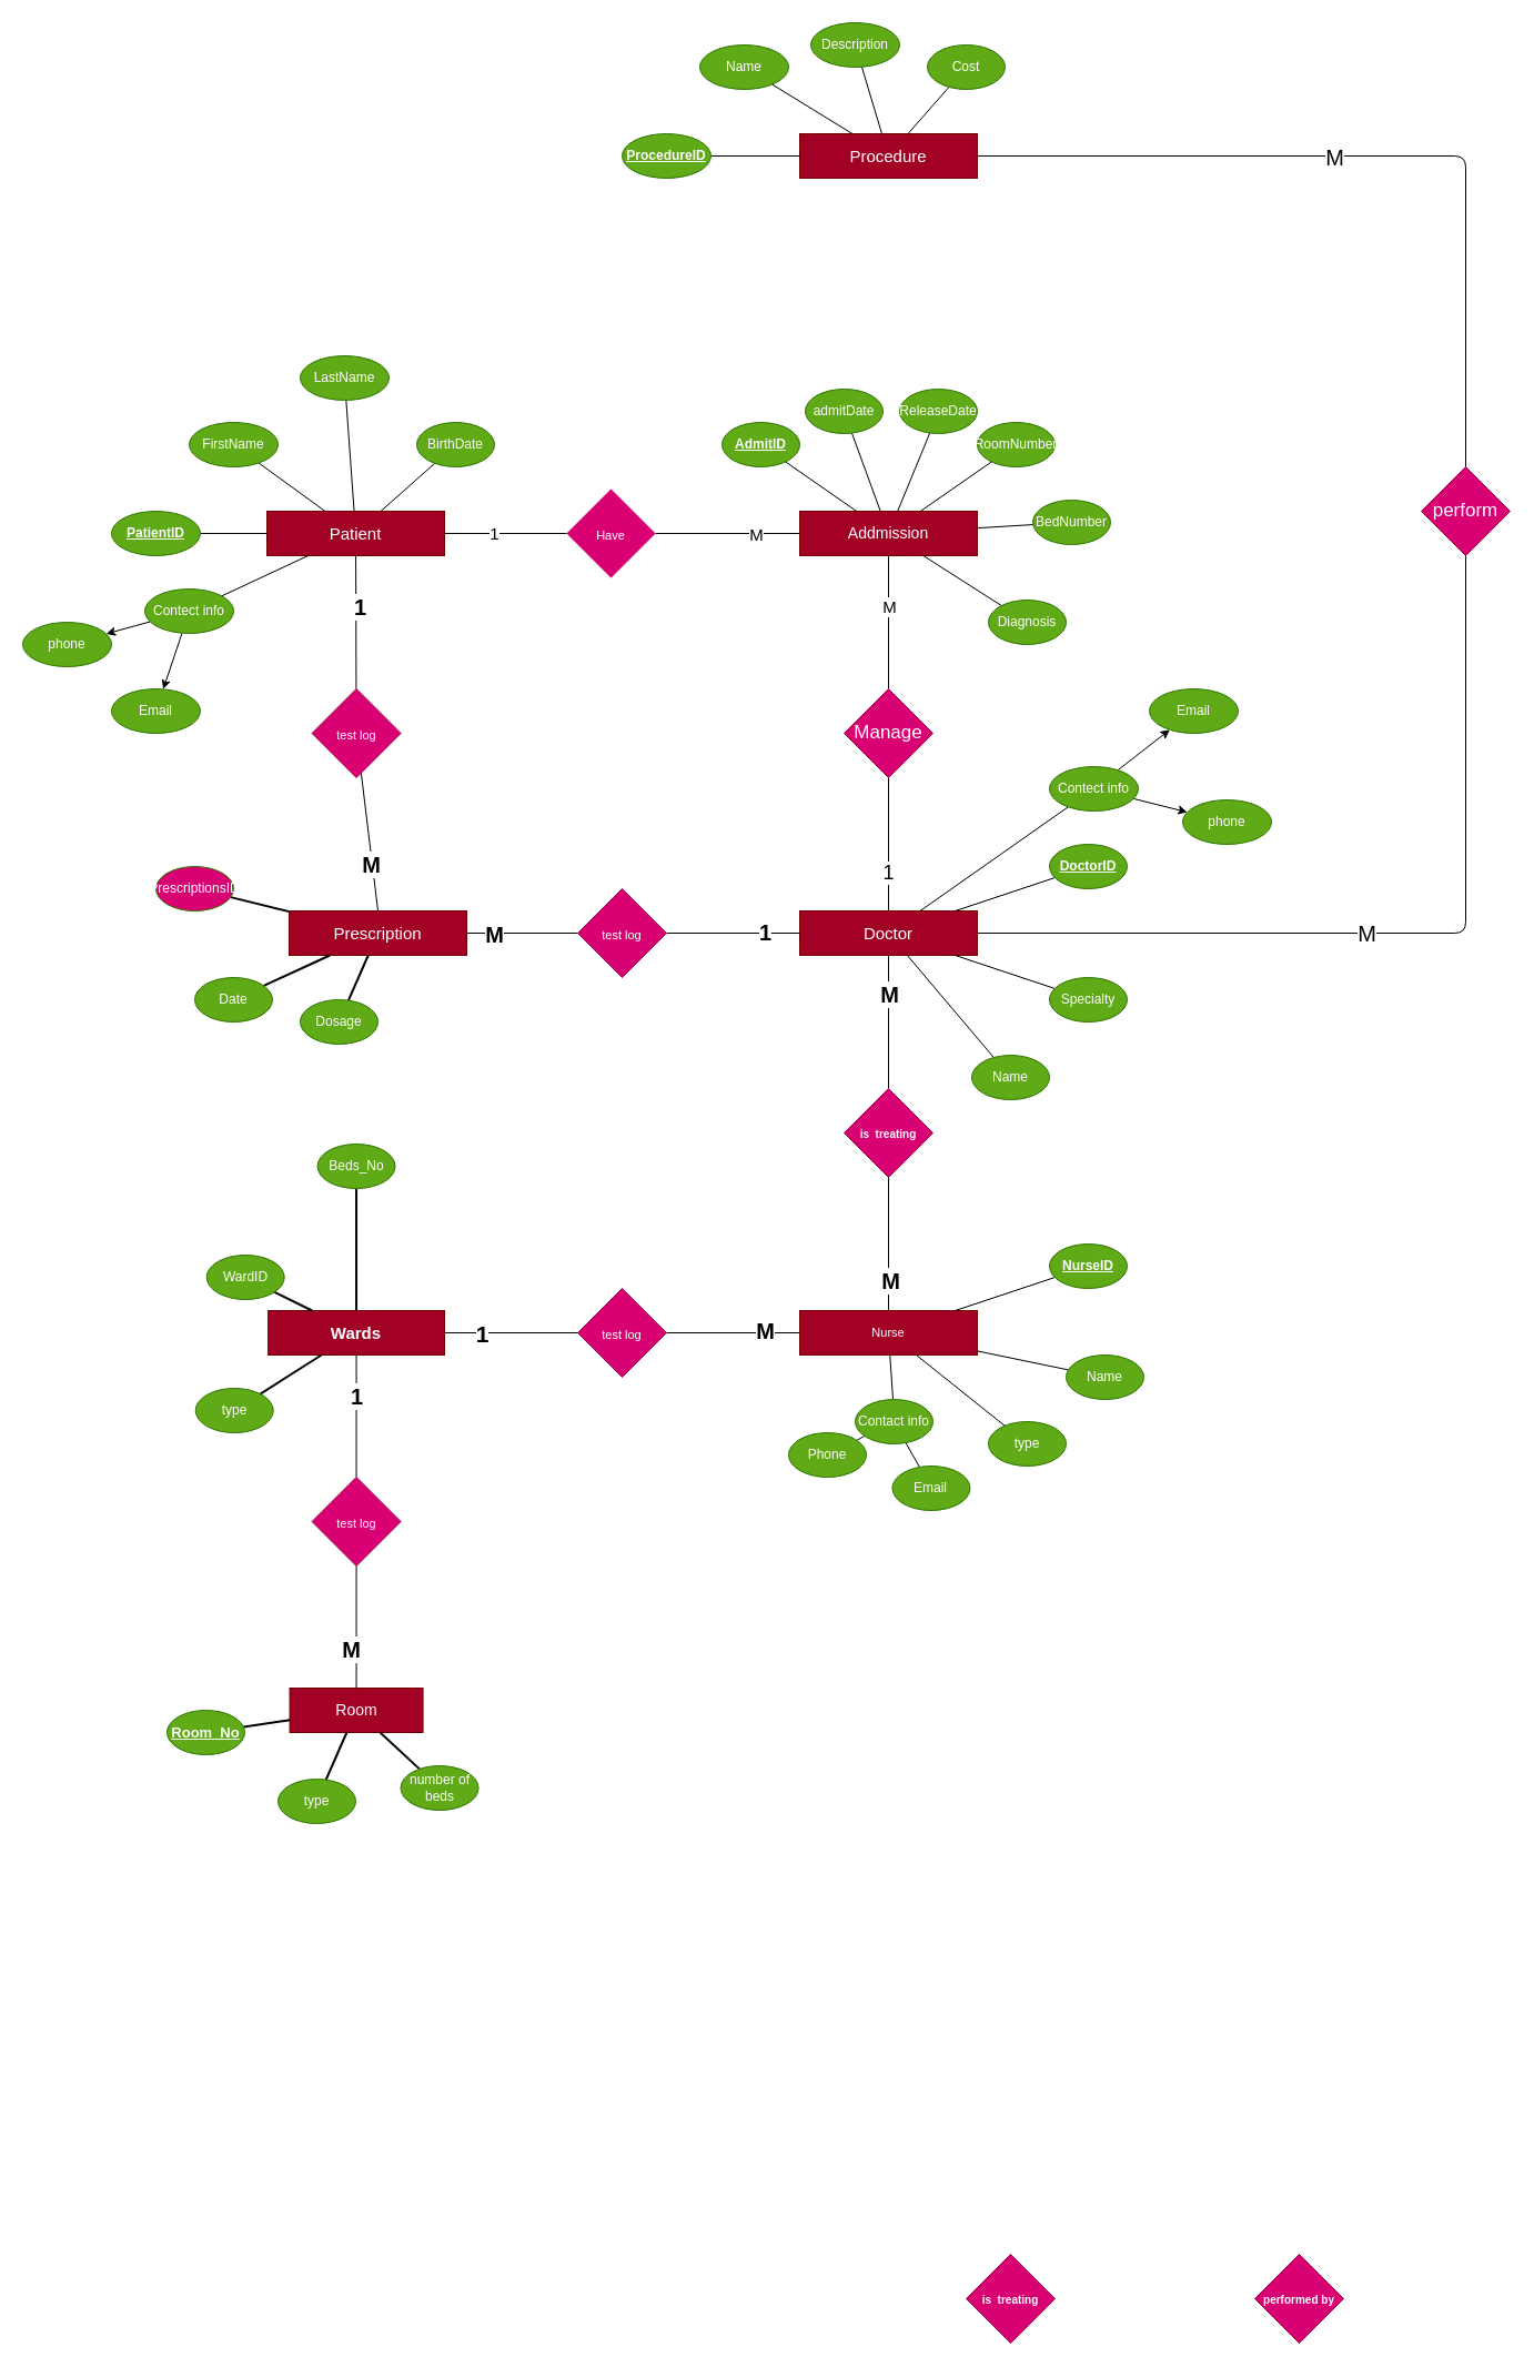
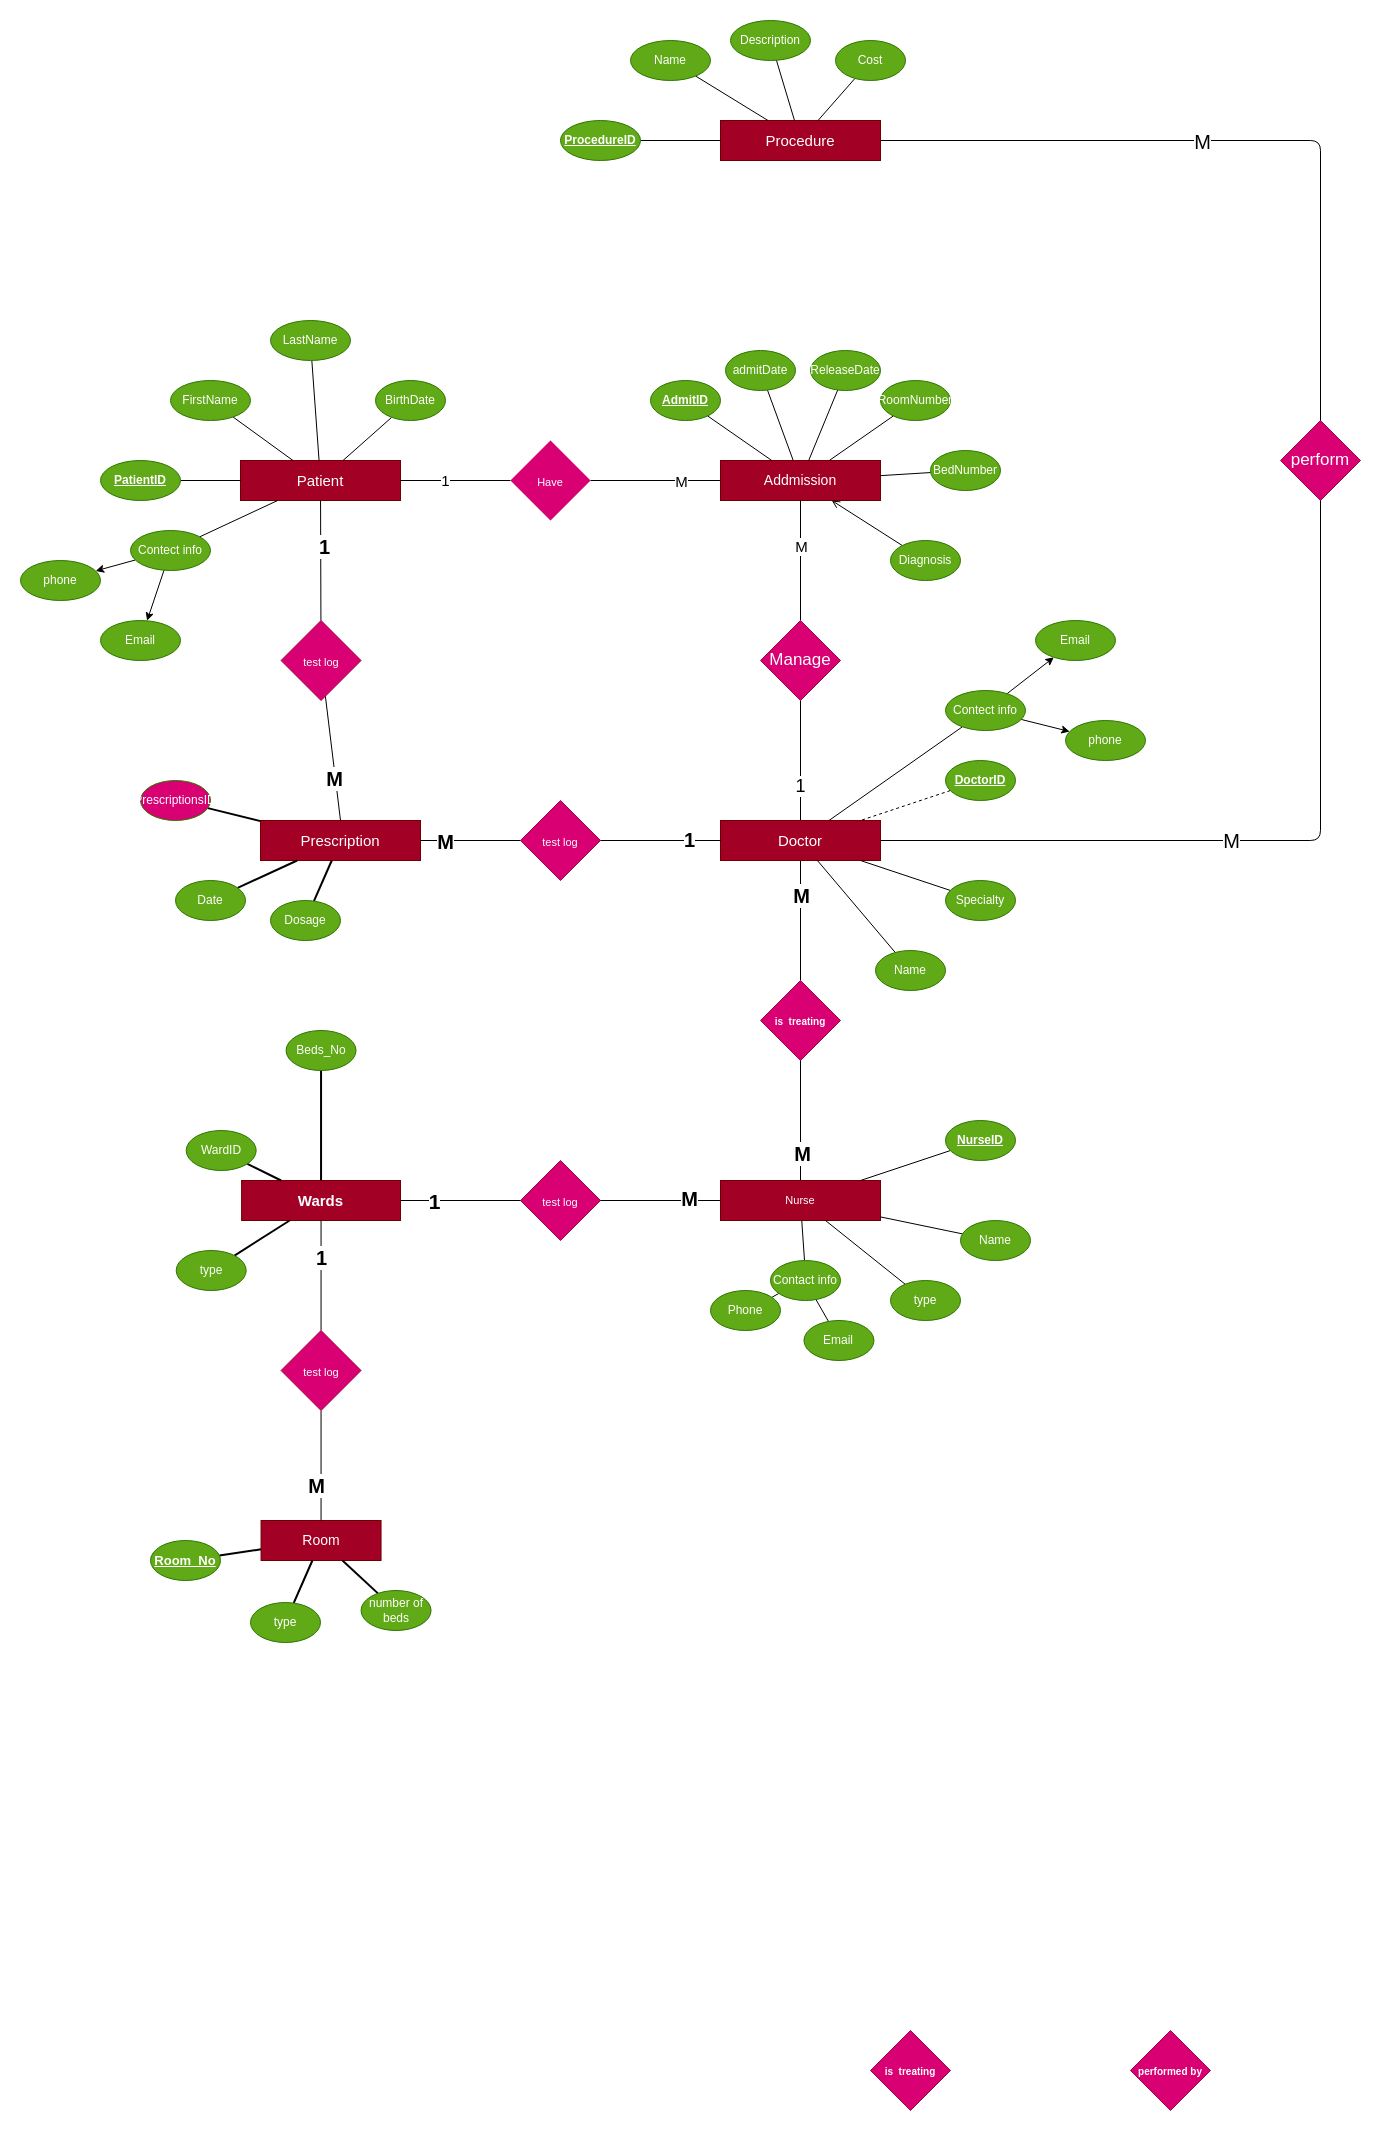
- <mxCell id="102" value="" style="edgeStyle=none;html=1;fontSize=15;endArrow=none;endFill=0;" edge="1" parent="1" source="103" target="16"><mxGeometry relative="1" as="geometry" /></mxCell>
+ <mxCell id="102" value="" style="edgeStyle=none;html=1;fontSize=15;endArrow=open;endFill=0;" edge="1" parent="1" source="103" target="16"><mxGeometry relative="1" as="geometry" /></mxCell>
- <mxCell id="44" style="edgeStyle=none;html=1;strokeWidth=1;fontSize=22;startArrow=none;startFill=0;endArrow=none;endFill=0;" edge="1" source="45" target="43" parent="1"><mxGeometry relative="1" as="geometry" /></mxCell>
+ <mxCell id="44" style="edgeStyle=none;html=1;strokeWidth=1;fontSize=22;startArrow=none;startFill=0;endArrow=none;endFill=0;dashed=1;" edge="1" source="45" target="43" parent="1"><mxGeometry relative="1" as="geometry" /></mxCell>
